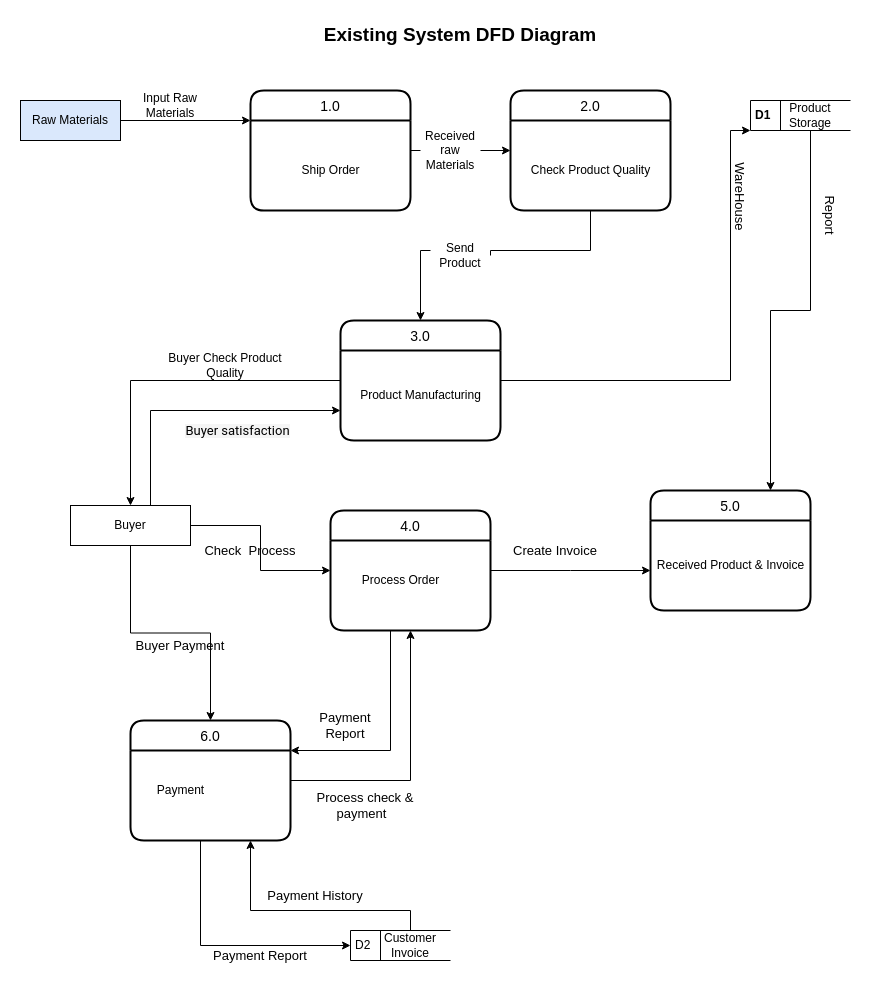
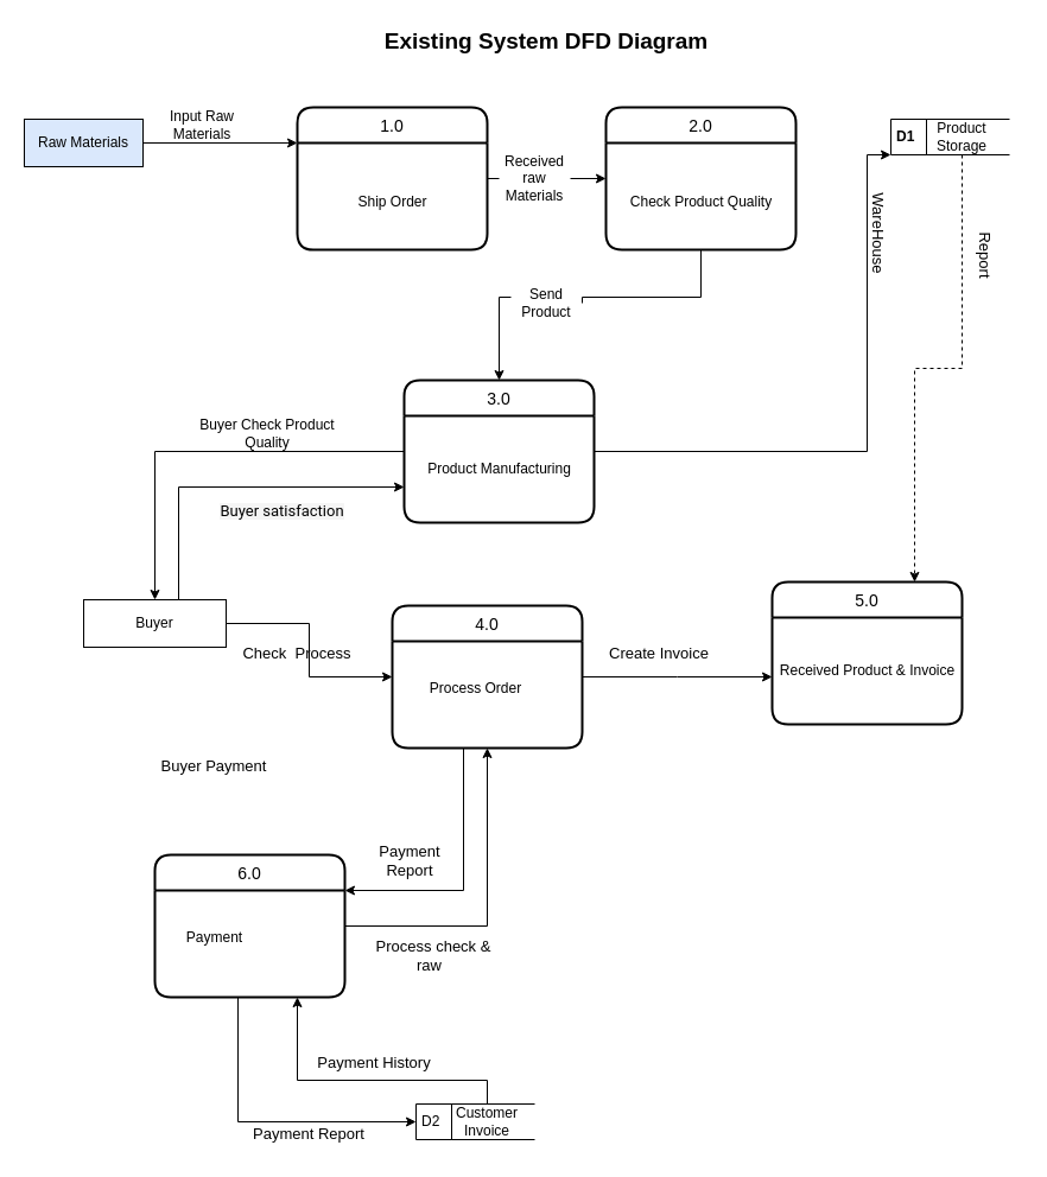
- <mxCell id="28" style="edgeStyle=orthogonalEdgeStyle;rounded=0;orthogonalLoop=1;jettySize=auto;html=1;entryX=0.75;entryY=0;entryDx=0;entryDy=0;" parent="1" source="29" target="8" edge="1"><mxGeometry relative="1" as="geometry" /></mxCell>
+ <mxCell id="28" style="edgeStyle=orthogonalEdgeStyle;rounded=0;orthogonalLoop=1;jettySize=auto;html=1;entryX=0.75;entryY=0;entryDx=0;entryDy=0;dashed=1;" parent="1" source="29" target="8" edge="1"><mxGeometry relative="1" as="geometry" /></mxCell>
- <mxCell id="19" style="edgeStyle=orthogonalEdgeStyle;rounded=0;orthogonalLoop=1;jettySize=auto;html=1;" parent="1" source="21" target="24" edge="1"><mxGeometry relative="1" as="geometry" /></mxCell>
- <mxCell id="46" value="Process check &amp;amp; payment&amp;nbsp;&amp;nbsp;" style="text;html=1;strokeColor=none;fillColor=none;align=center;verticalAlign=middle;whiteSpace=wrap;rounded=0;fontSize=13;" vertex="1" parent="1"><mxGeometry x="300" y="790" width="130" height="30" as="geometry" /></mxCell>
+ <mxCell id="46" value="Process check &amp;amp; raw&amp;nbsp;&amp;nbsp;" style="text;html=1;strokeColor=none;fillColor=none;align=center;verticalAlign=middle;whiteSpace=wrap;rounded=0;fontSize=13;" vertex="1" parent="1"><mxGeometry x="300" y="790" width="130" height="30" as="geometry" /></mxCell>
